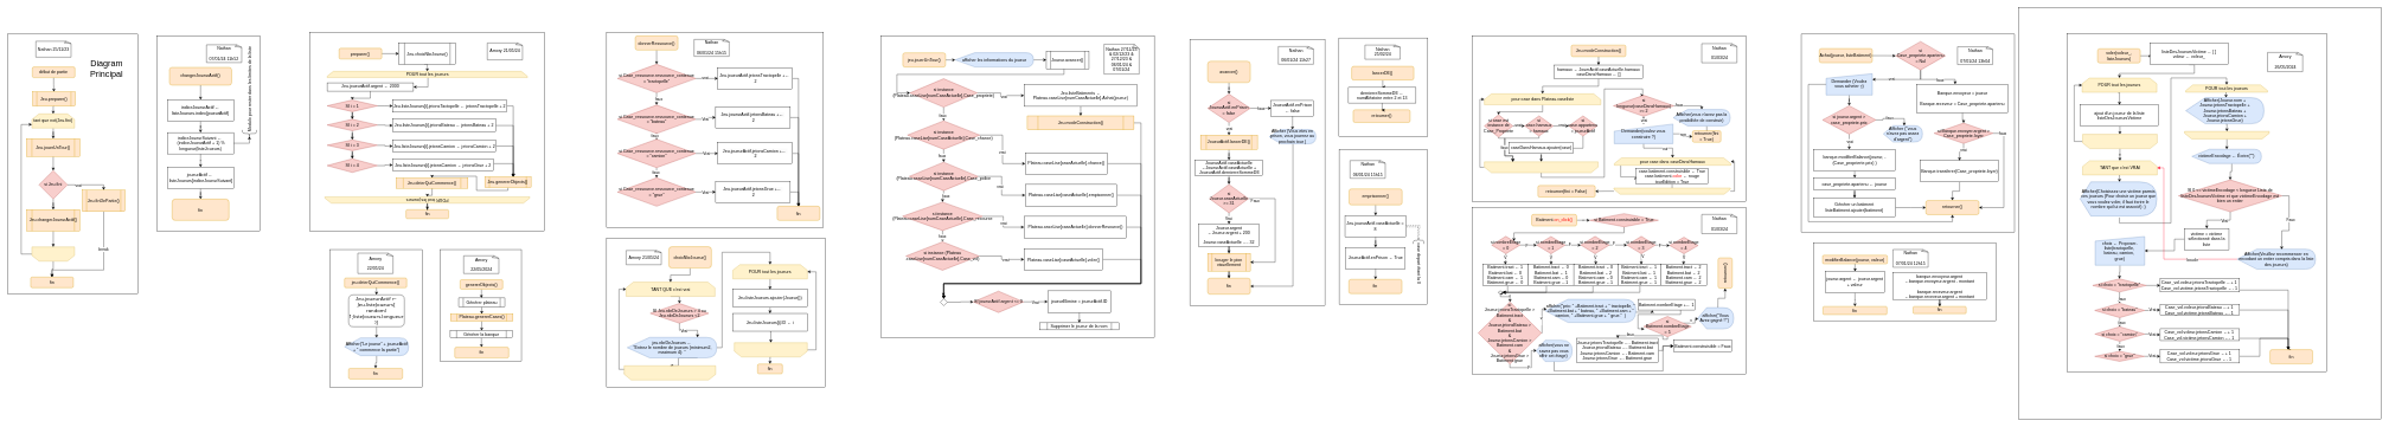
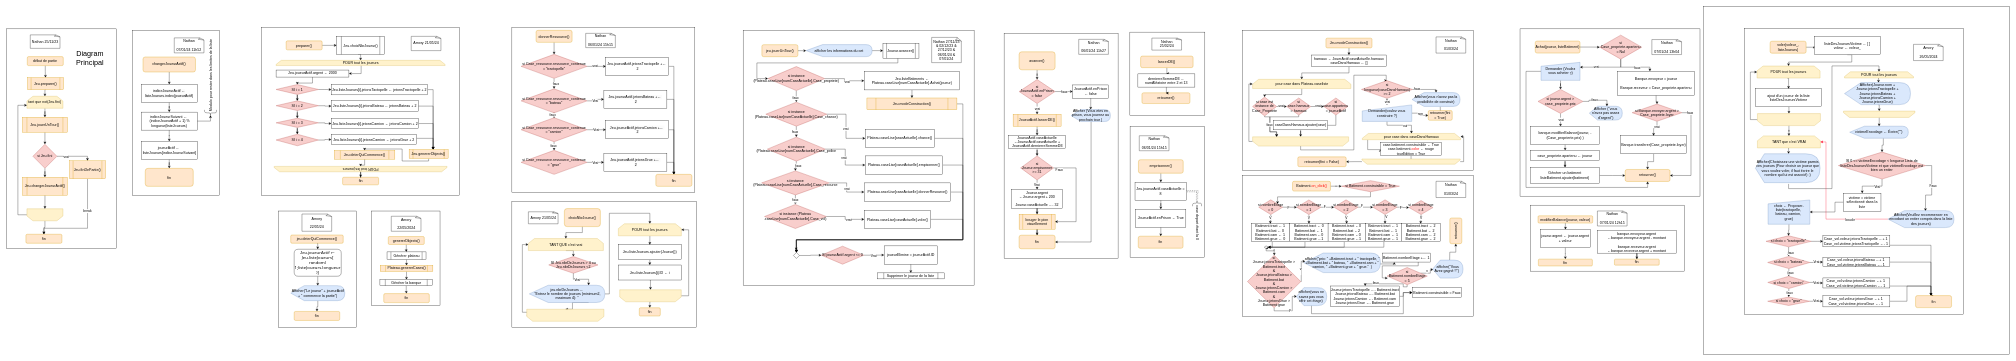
- <mxCell id="447" value="afficher les informations du joueur" style="shape=display;whiteSpace=wrap;html=1;fillColor=#dae8fc;strokeColor=#6c8ebf;" vertex="1" parent="1"><mxGeometry x="2687" y="148" width="220" height="40" as="geometry" /></mxCell>
+ <mxCell id="447" value="afficher les informations du cet" style="shape=display;whiteSpace=wrap;html=1;fillColor=#dae8fc;strokeColor=#6c8ebf;" vertex="1" parent="1"><mxGeometry x="2687" y="148" width="220" height="40" as="geometry" /></mxCell>
- <mxCell id="146" value="si Joueur.caseActuelle &amp;gt;= 31" style="rhombus;whiteSpace=wrap;html=1;fillColor=#f8cecc;strokeColor=#b85450;" vertex="1" parent="1"><mxGeometry x="3402" y="519.07" width="110" height="80" as="geometry" /></mxCell>
+ <mxCell id="146" value="si Joueur.empisonner &amp;gt;= 31" style="rhombus;whiteSpace=wrap;html=1;fillColor=#f8cecc;strokeColor=#b85450;" vertex="1" parent="1"><mxGeometry x="3402" y="519.07" width="110" height="80" as="geometry" /></mxCell>
- <mxCell id="336" value="Supprimer le joueur de la nom" style="shape=process;whiteSpace=wrap;html=1;backgroundOutline=1;" vertex="1" parent="1"><mxGeometry x="2923.77" y="909" width="224.45" height="20" as="geometry" /></mxCell>
+ <mxCell id="336" value="Supprimer le joueur de la liste" style="shape=process;whiteSpace=wrap;html=1;backgroundOutline=1;" vertex="1" parent="1"><mxGeometry x="2923.77" y="909" width="224.45" height="20" as="geometry" /></mxCell>
